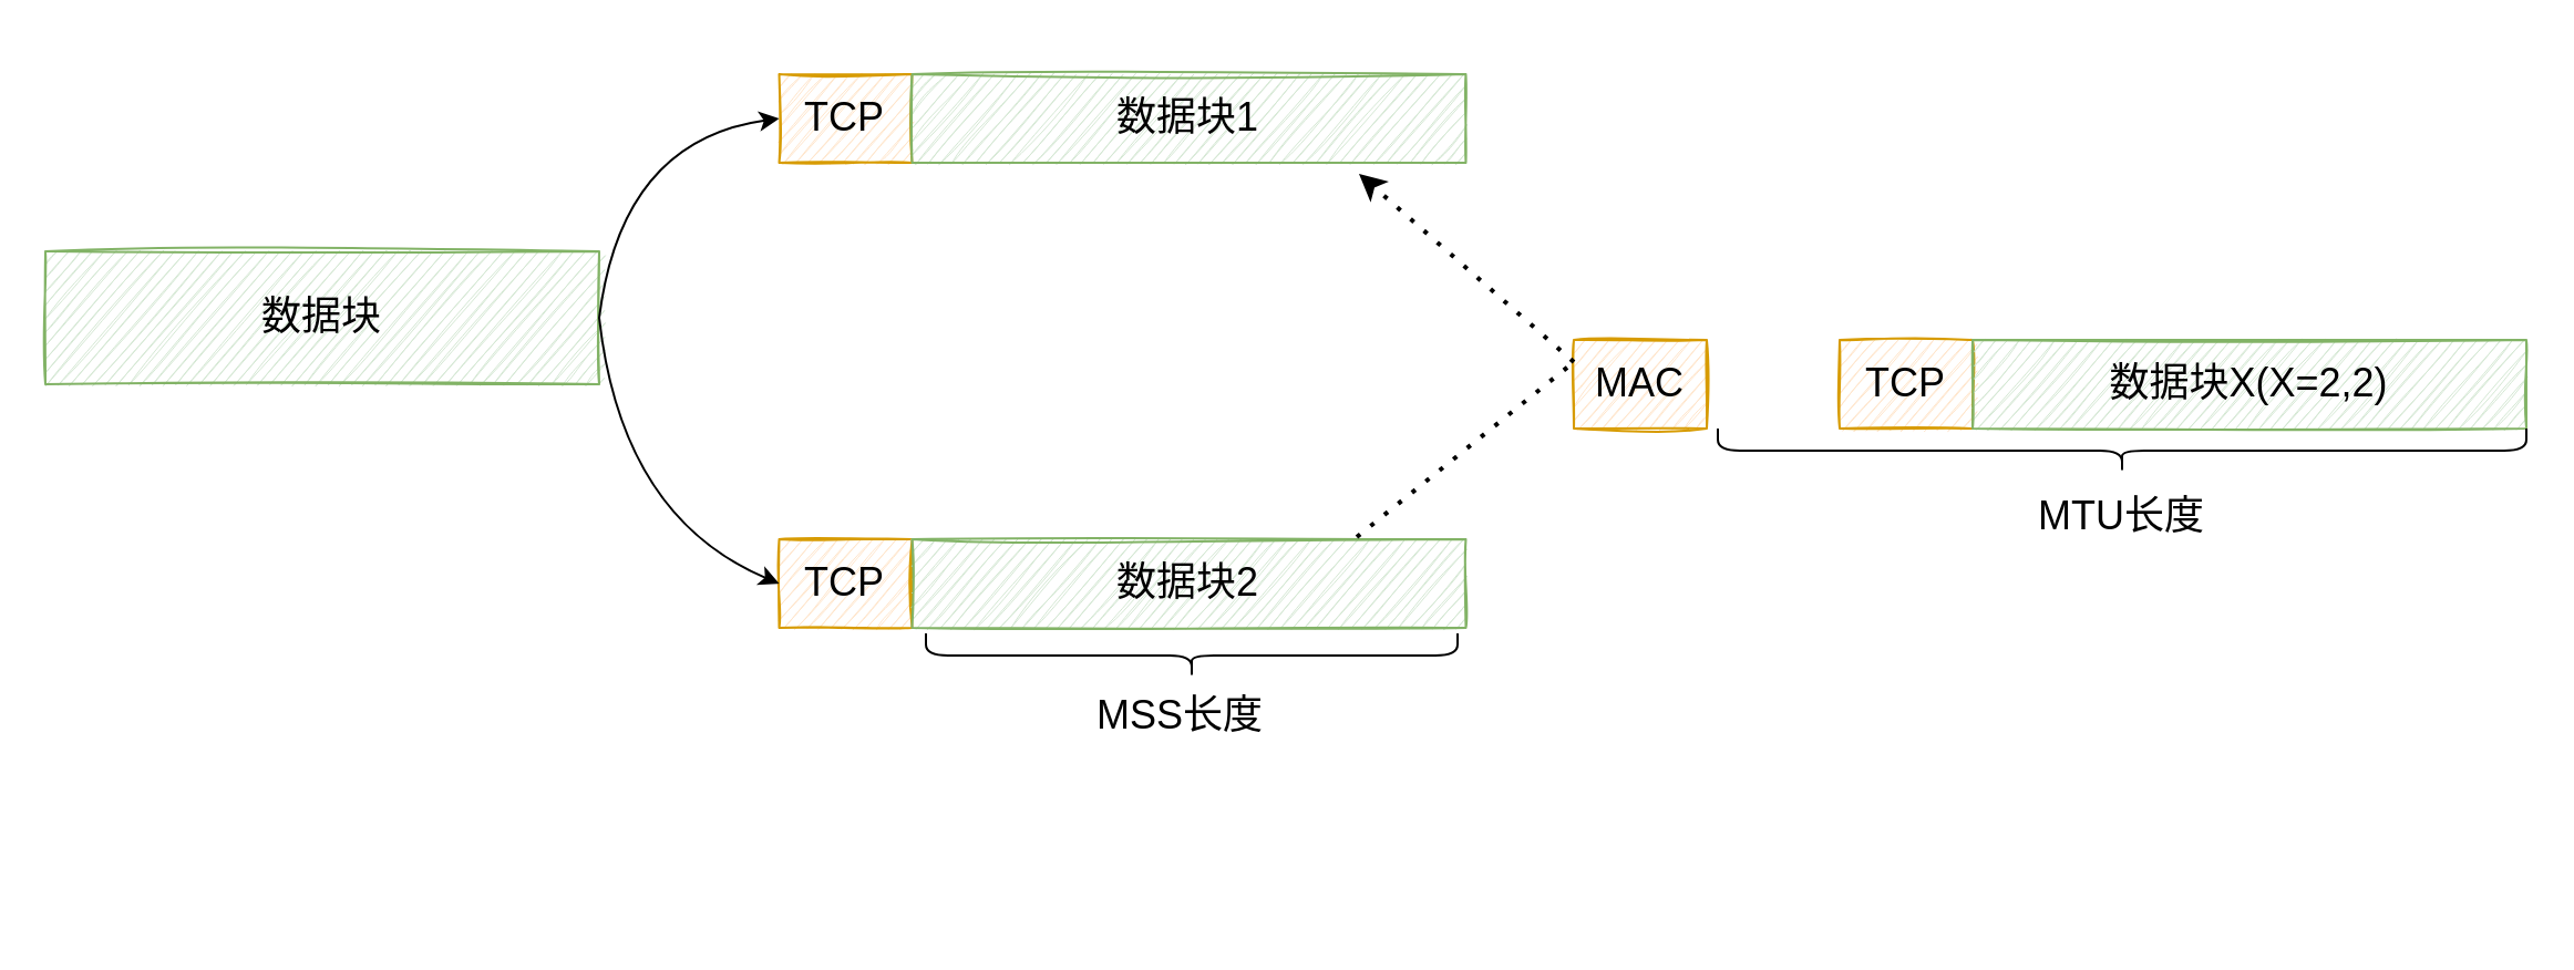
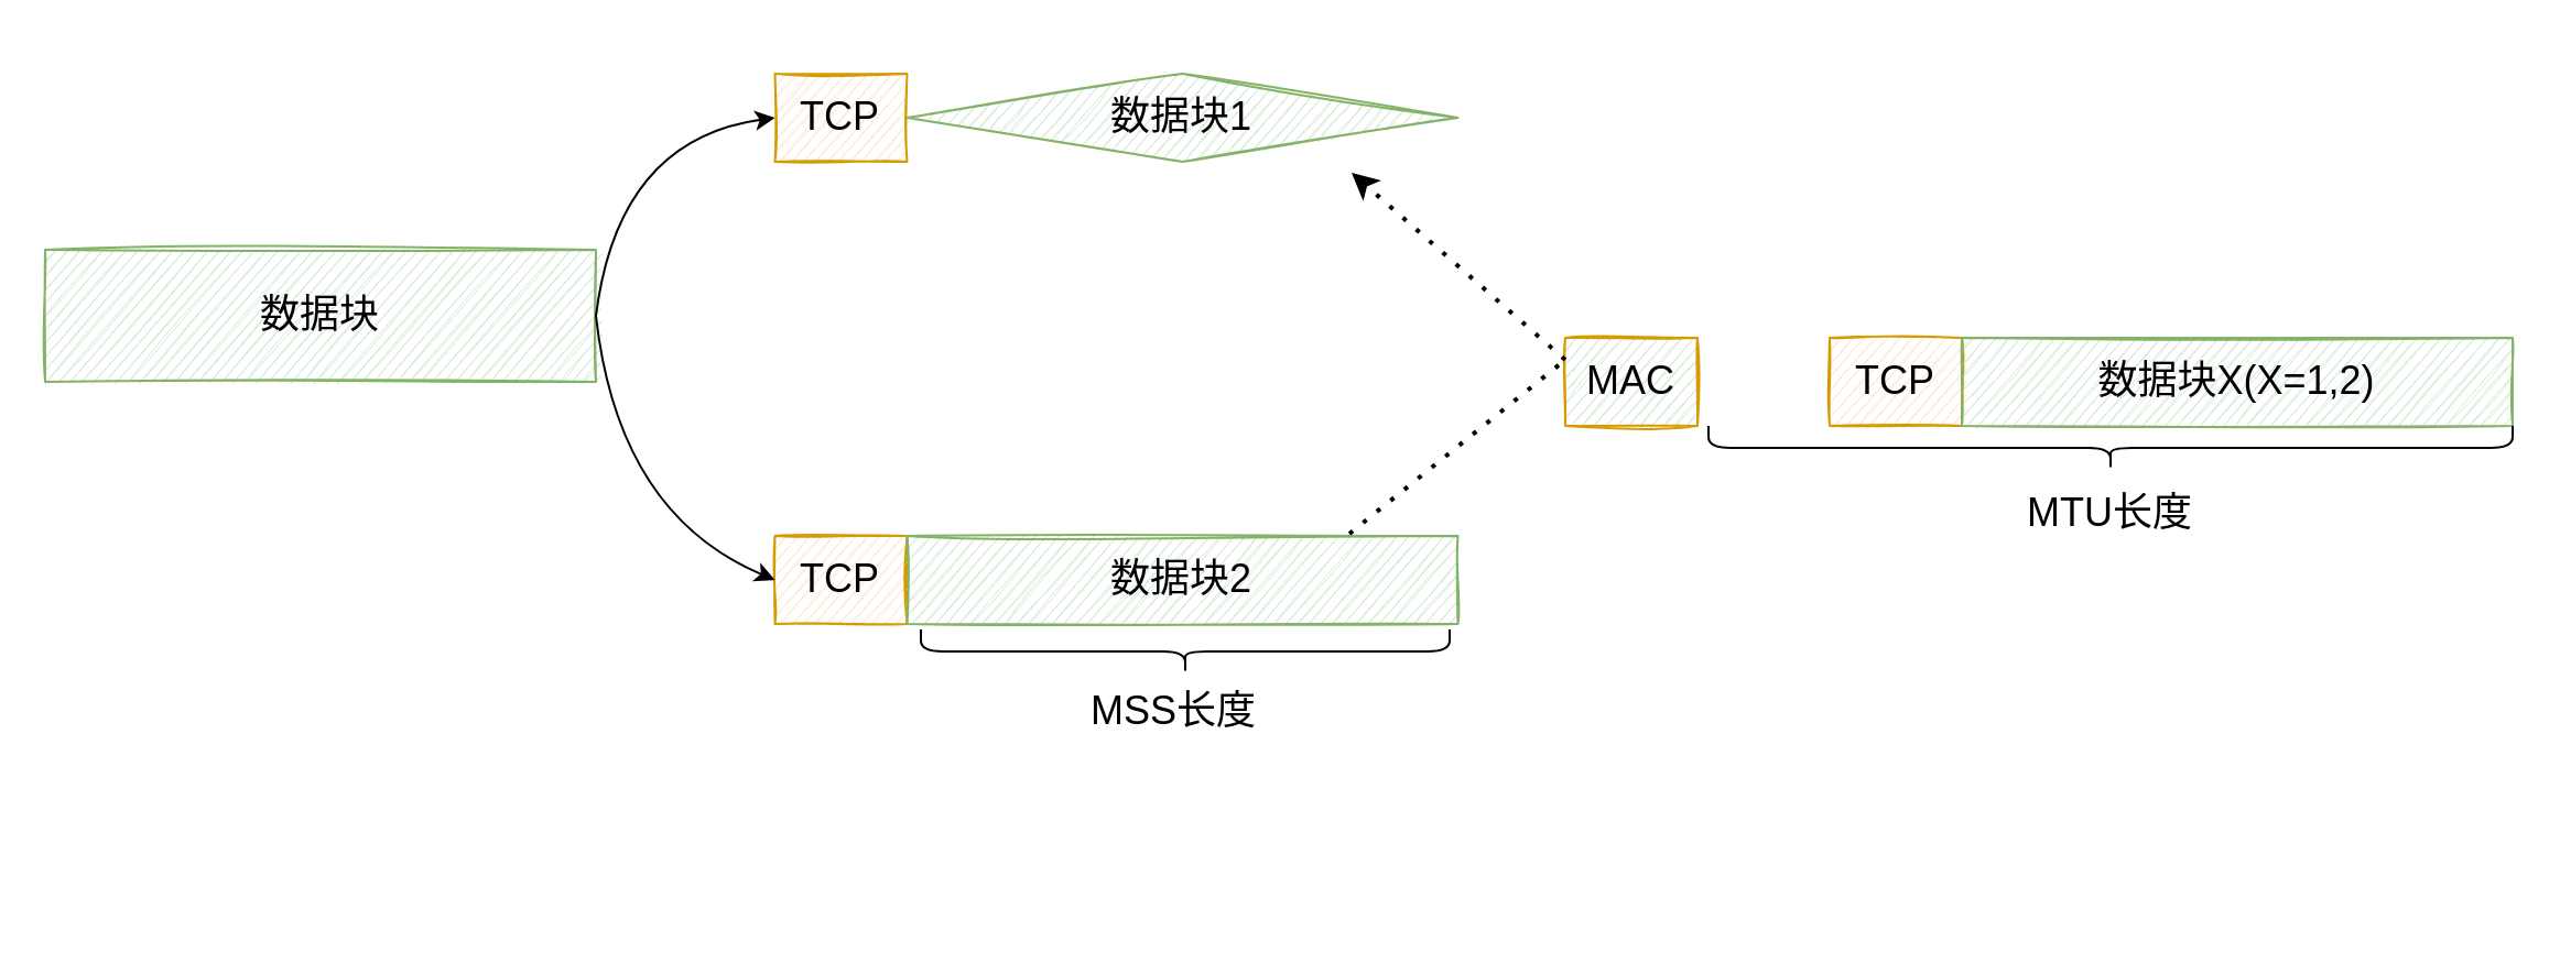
- <mxCell id="4" value="数据块1" style="rounded=0;whiteSpace=wrap;html=1;sketch=1;fontSize=18;fillColor=#d5e8d4;strokeColor=#82b366;" vertex="1" parent="1"><mxGeometry x="411.25" y="33" width="250" height="40" as="geometry" /></mxCell>
+ <mxCell id="4" value="数据块1" style="rhombus;whiteSpace=wrap;html=1;sketch=1;fontSize=18;fillColor=#d5e8d4;strokeColor=#82b366;" vertex="1" parent="1"><mxGeometry x="411.25" y="33" width="250" height="40" as="geometry" /></mxCell>
- <mxCell id="9" value="MAC" style="rounded=0;whiteSpace=wrap;html=1;sketch=1;fontSize=18;fillColor=#ffe6cc;strokeColor=#d79b00;" vertex="1" parent="1"><mxGeometry x="710" y="153" width="60" height="40" as="geometry" /></mxCell>
+ <mxCell id="9" value="MAC" style="rounded=0;whiteSpace=wrap;html=1;sketch=1;fontSize=18;fillColor=#d5e8d4;strokeColor=#d79b00;" vertex="1" parent="1"><mxGeometry x="710" y="153" width="60" height="40" as="geometry" /></mxCell>
- <mxCell id="8" value="数据块X(X=2,2)" style="rounded=0;whiteSpace=wrap;html=1;sketch=1;fontSize=18;fillColor=#d5e8d4;strokeColor=#82b366;" vertex="1" parent="1"><mxGeometry x="890" y="153" width="250" height="40" as="geometry" /></mxCell>
+ <mxCell id="8" value="数据块X(X=1,2)" style="rounded=0;whiteSpace=wrap;html=1;sketch=1;fontSize=18;fillColor=#d5e8d4;strokeColor=#82b366;" vertex="1" parent="1"><mxGeometry x="890" y="153" width="250" height="40" as="geometry" /></mxCell>
